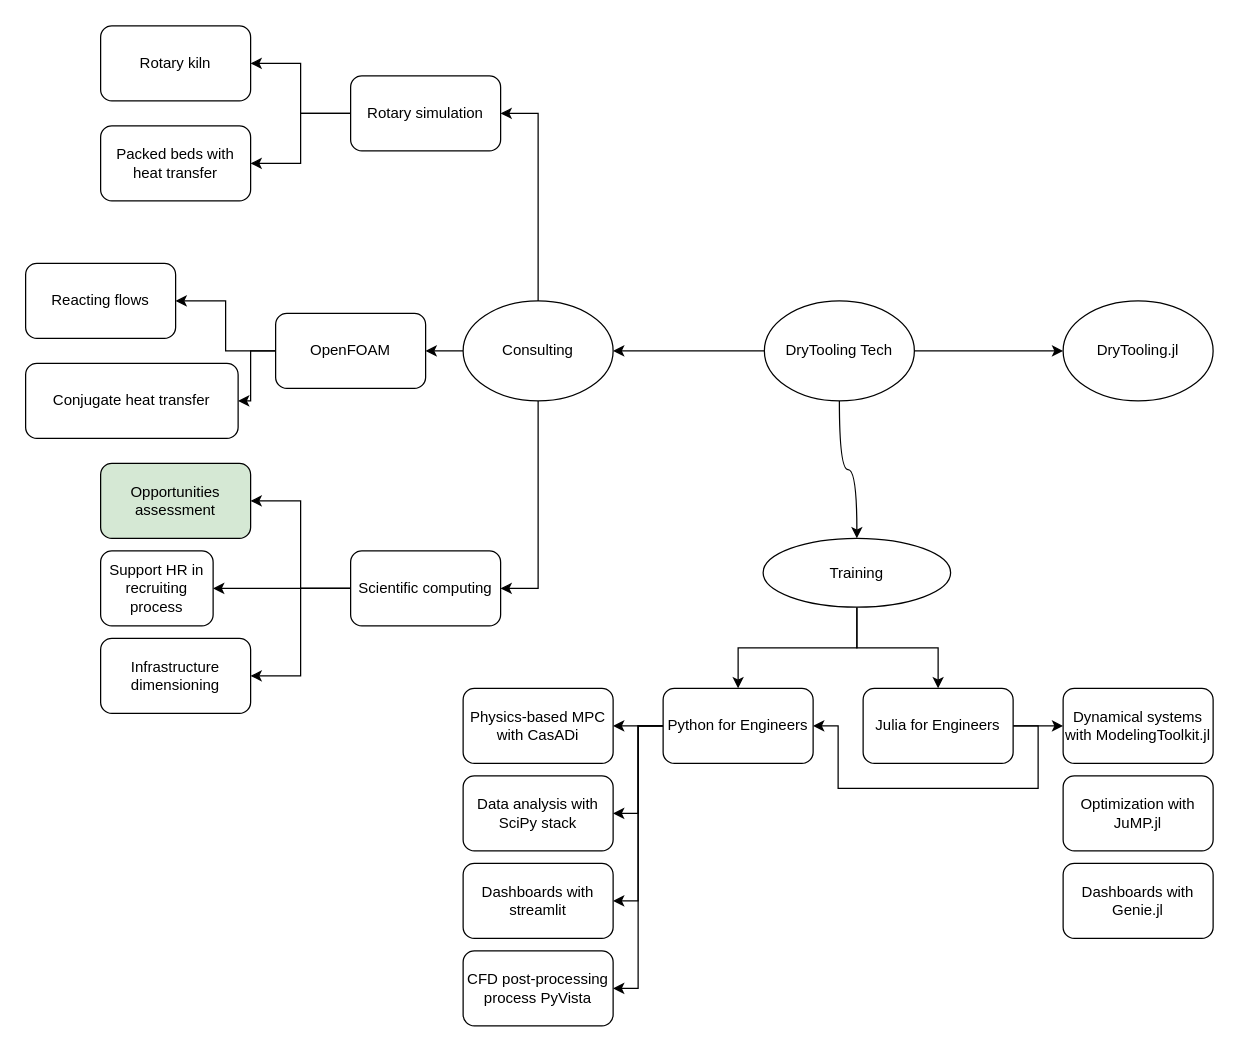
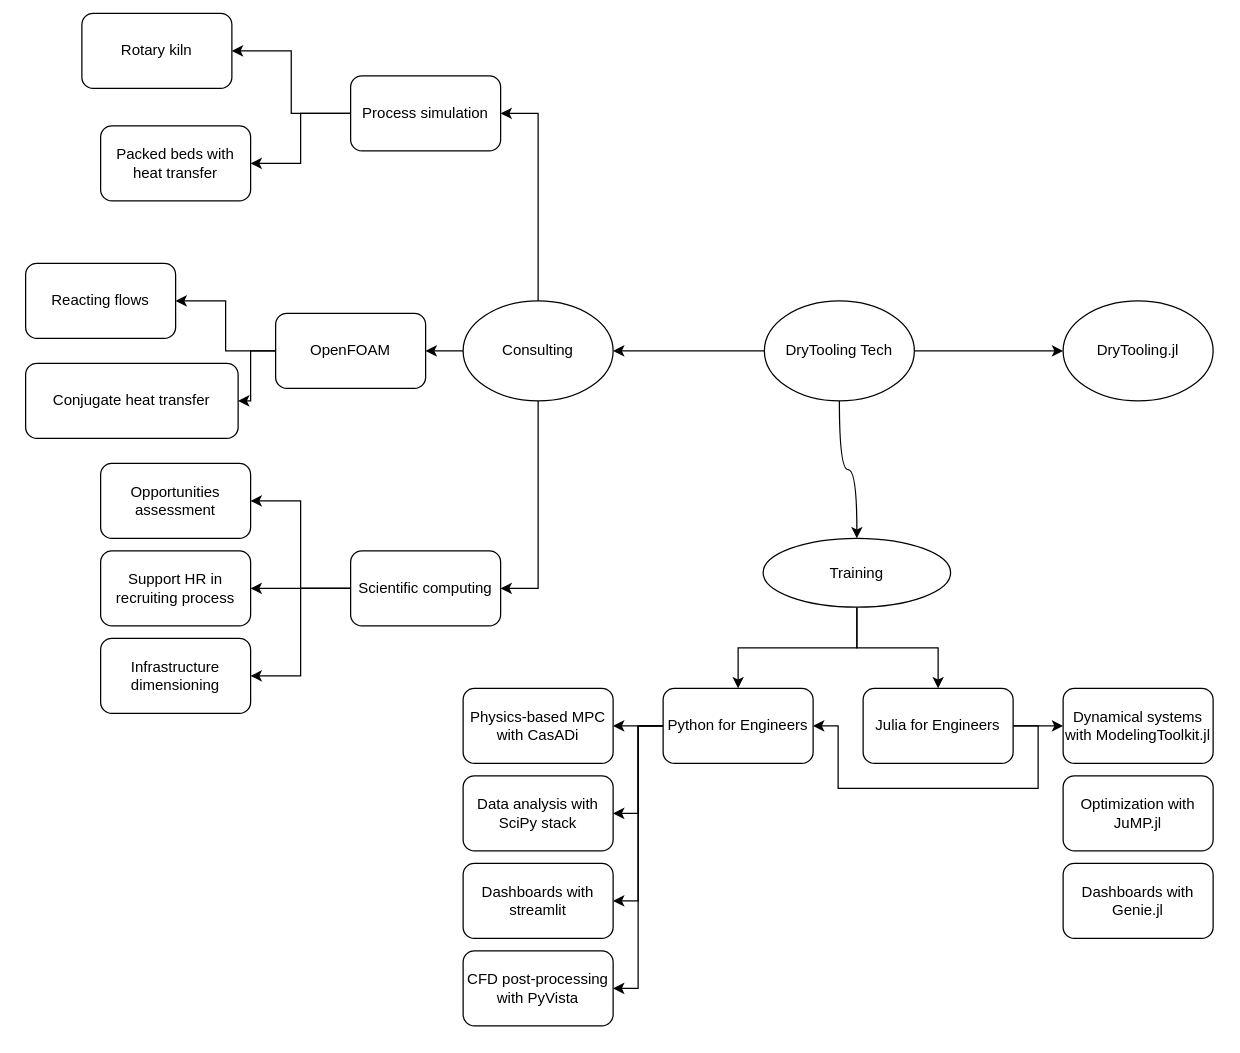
- <mxCell id="37" value="Rotary kiln" style="rounded=1;whiteSpace=wrap;html=1;" vertex="1" parent="1"><mxGeometry x="80" y="20" width="120" height="60" as="geometry" /></mxCell>
+ <mxCell id="37" value="Rotary kiln" style="rounded=1;whiteSpace=wrap;html=1;" vertex="1" parent="1"><mxGeometry x="65" y="10" width="120" height="60" as="geometry" /></mxCell>
- <mxCell id="36" value="Rotary simulation" style="rounded=1;whiteSpace=wrap;html=1;" vertex="1" parent="1"><mxGeometry x="280" y="60" width="120" height="60" as="geometry" /></mxCell>
+ <mxCell id="36" value="Process simulation" style="rounded=1;whiteSpace=wrap;html=1;" vertex="1" parent="1"><mxGeometry x="280" y="60" width="120" height="60" as="geometry" /></mxCell>
- <mxCell id="43" value="Opportunities assessment" style="rounded=1;whiteSpace=wrap;html=1;fillColor=#d5e8d4;" vertex="1" parent="1"><mxGeometry x="80" y="370" width="120" height="60" as="geometry" /></mxCell>
+ <mxCell id="43" value="Opportunities assessment" style="rounded=1;whiteSpace=wrap;html=1;" vertex="1" parent="1"><mxGeometry x="80" y="370" width="120" height="60" as="geometry" /></mxCell>
- <mxCell id="44" value="Support HR in recruiting process" style="rounded=1;whiteSpace=wrap;html=1;" vertex="1" parent="1"><mxGeometry x="80" y="440" width="90" height="60" as="geometry" /></mxCell>
+ <mxCell id="44" value="Support HR in recruiting process" style="rounded=1;whiteSpace=wrap;html=1;" vertex="1" parent="1"><mxGeometry x="80" y="440" width="120" height="60" as="geometry" /></mxCell>
- <mxCell id="28" value="CFD post-processing process PyVista" style="rounded=1;whiteSpace=wrap;html=1;" vertex="1" parent="1"><mxGeometry x="370" y="760" width="120" height="60" as="geometry" /></mxCell>
+ <mxCell id="28" value="CFD post-processing with PyVista" style="rounded=1;whiteSpace=wrap;html=1;" vertex="1" parent="1"><mxGeometry x="370" y="760" width="120" height="60" as="geometry" /></mxCell>
